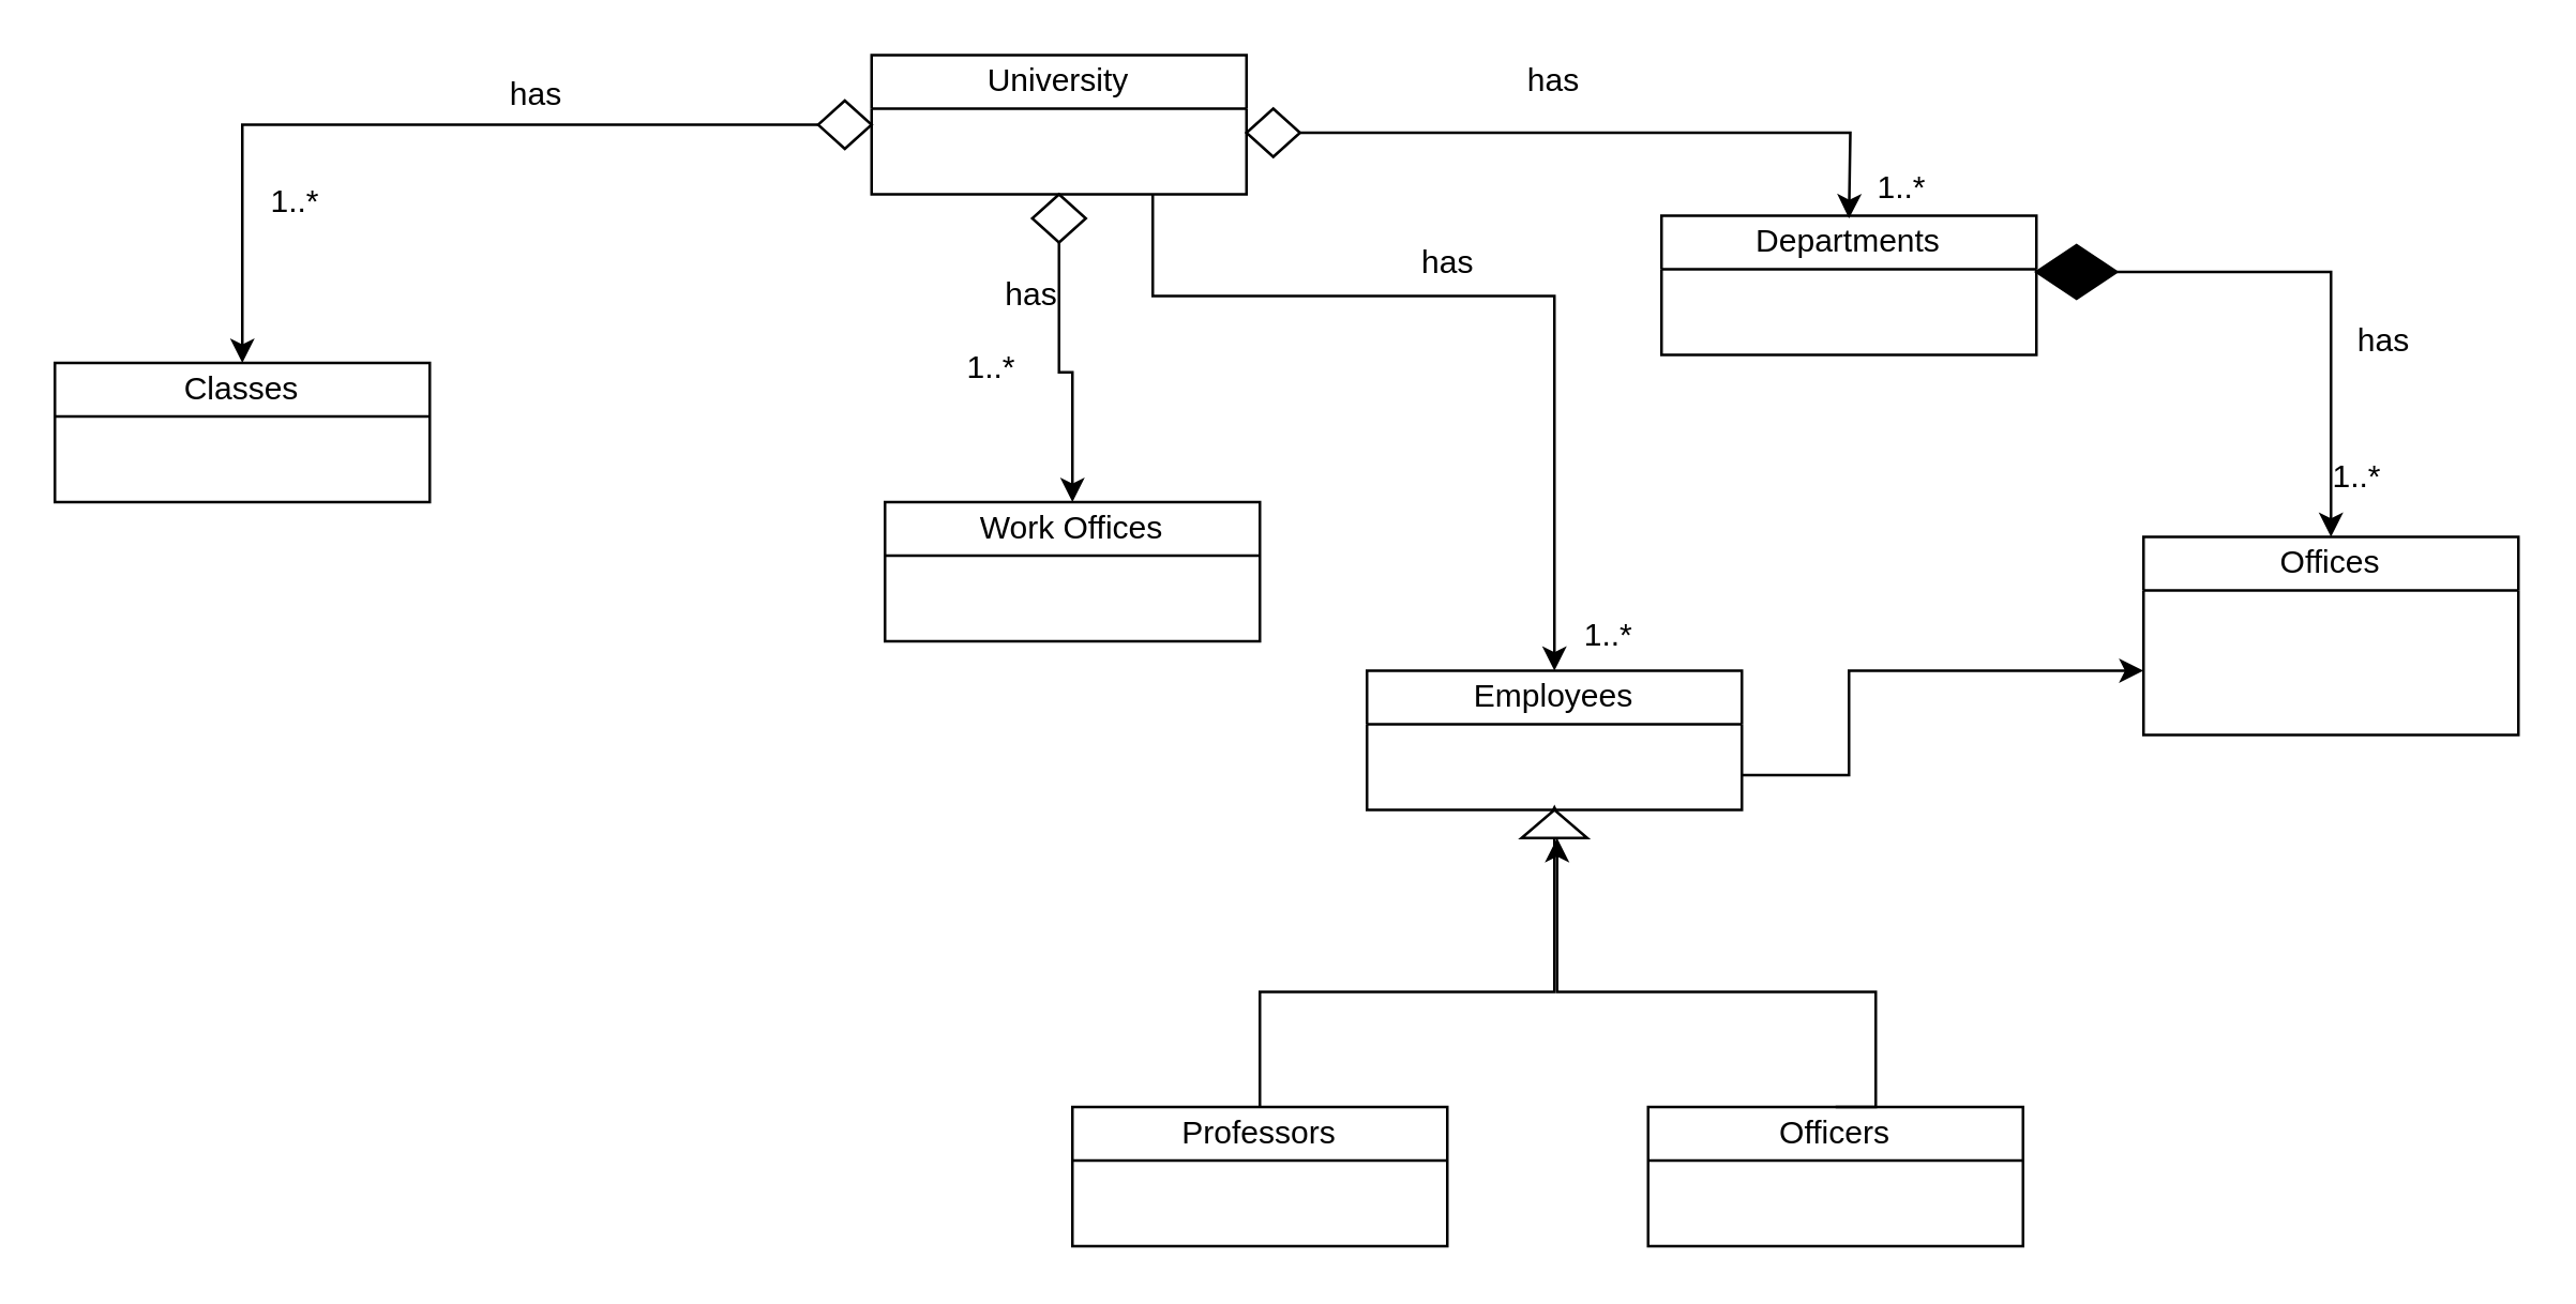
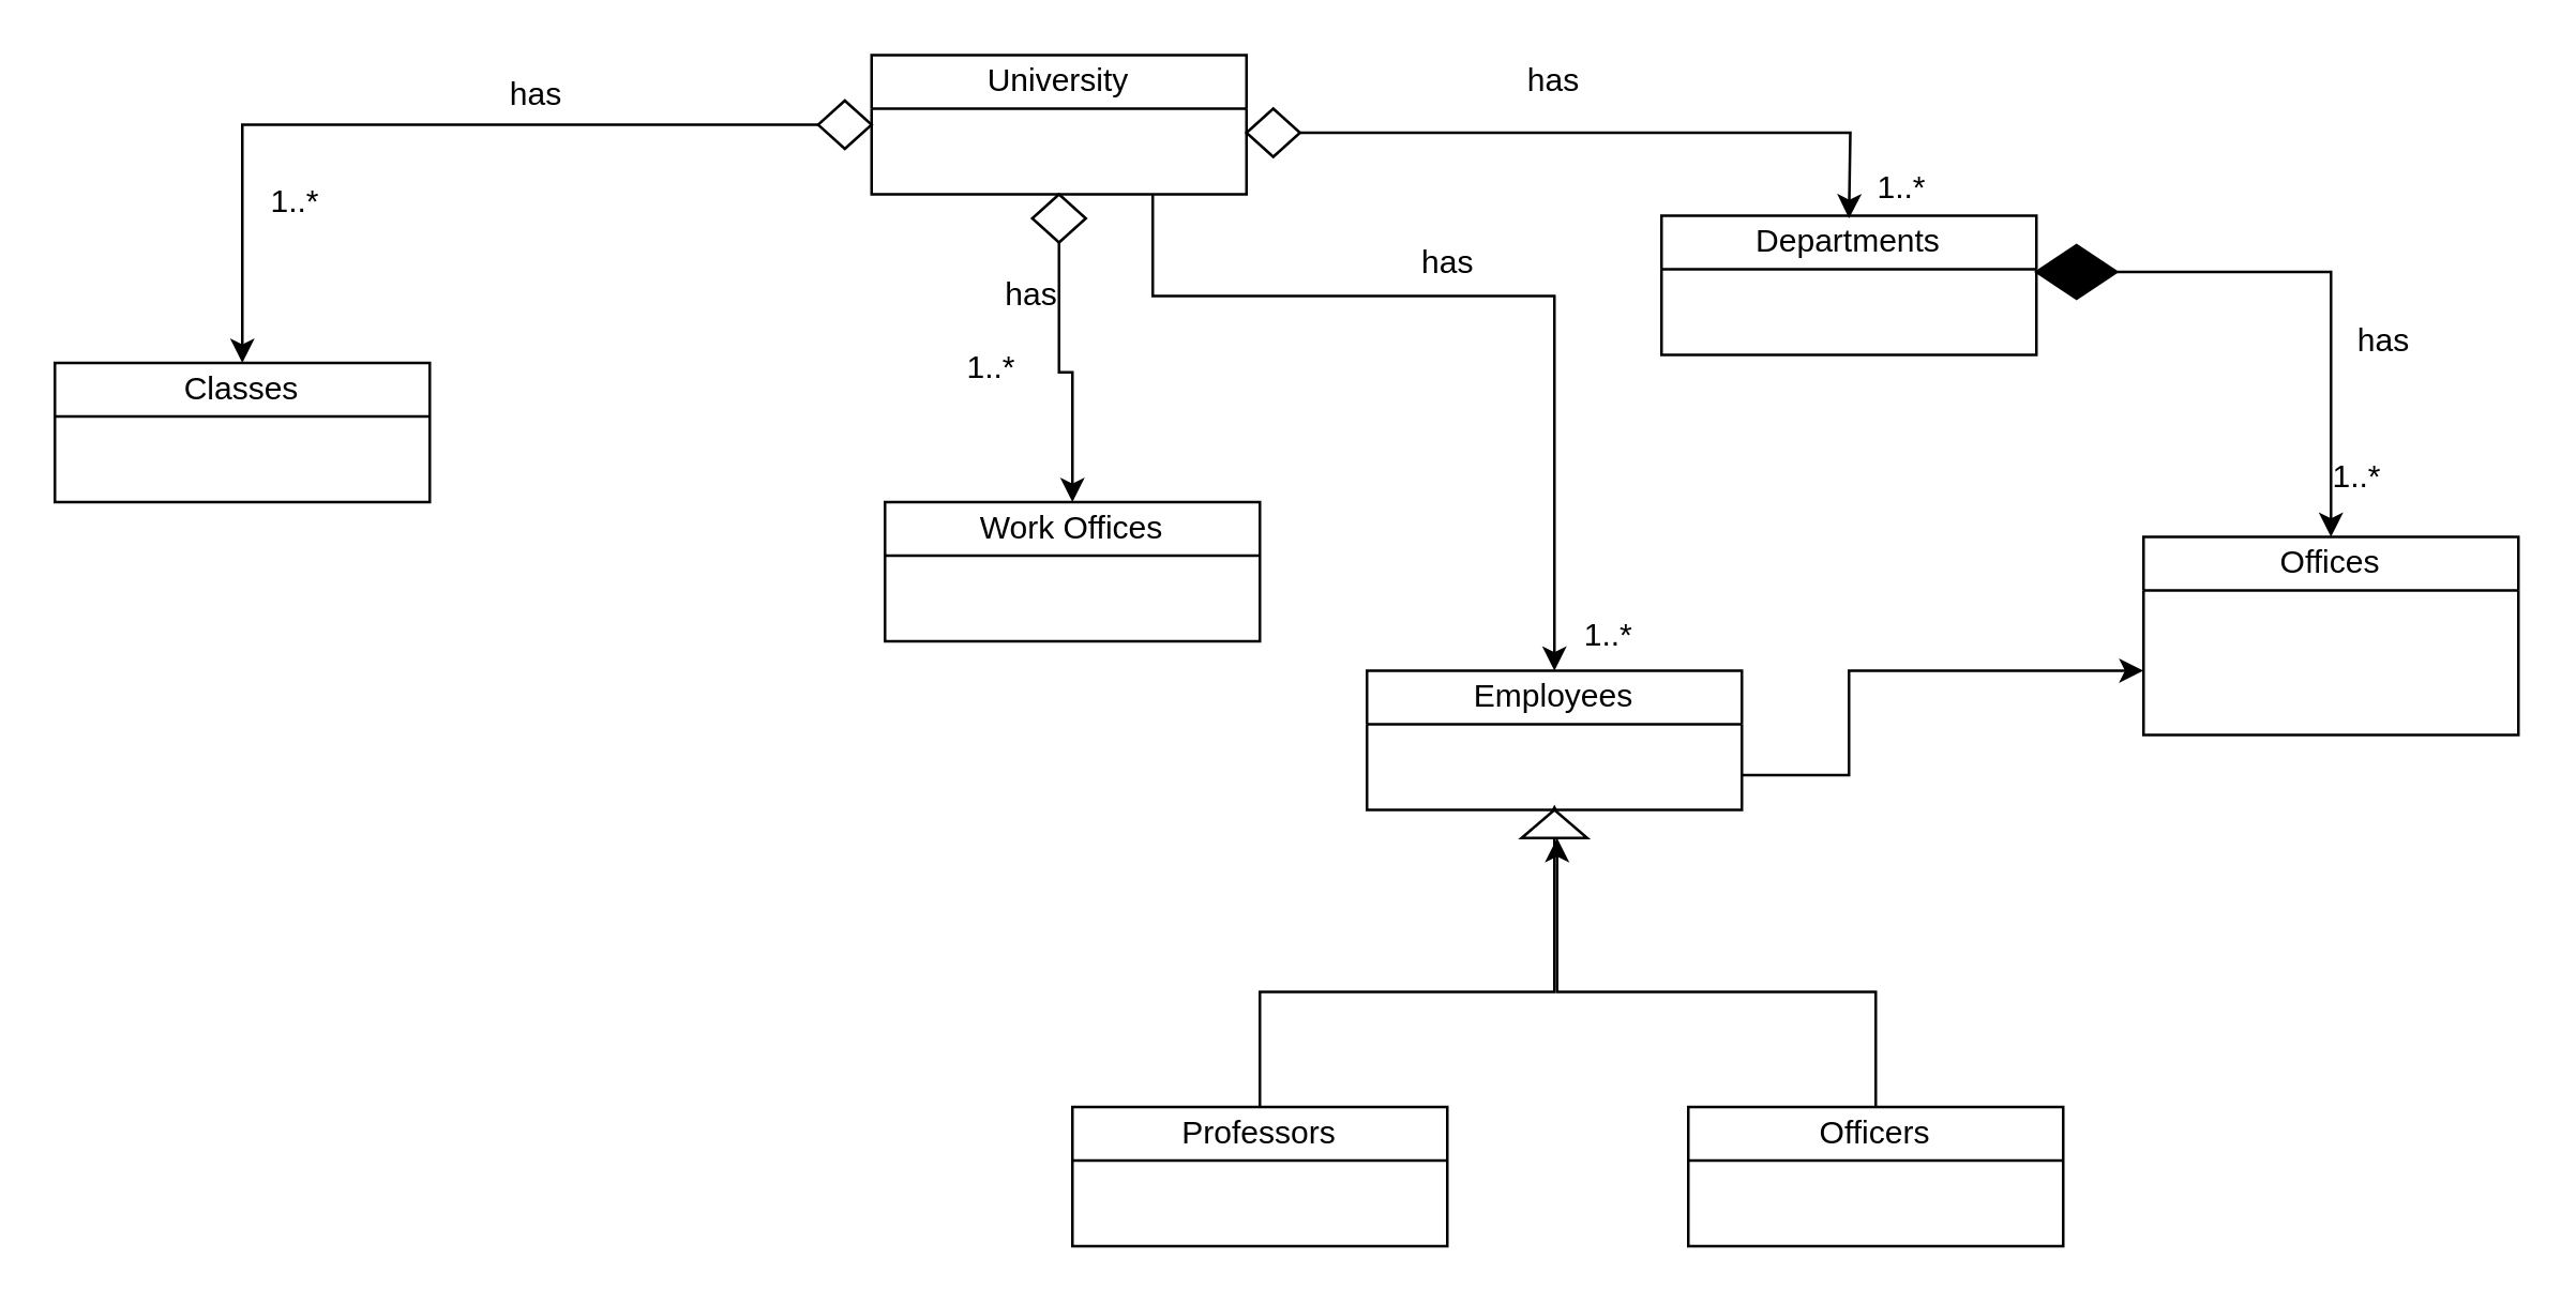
- <mxCell id="27" value="Officers" style="swimlane;fontStyle=0;childLayout=stackLayout;horizontal=1;startSize=20;fillColor=none;horizontalStack=0;resizeParent=1;resizeParentMax=0;resizeLast=0;collapsible=1;marginBottom=0;whiteSpace=wrap;html=1;" vertex="1" parent="1"><mxGeometry x="615" y="413" width="140" height="52" as="geometry" /></mxCell>
+ <mxCell id="27" value="Officers" style="swimlane;fontStyle=0;childLayout=stackLayout;horizontal=1;startSize=20;fillColor=none;horizontalStack=0;resizeParent=1;resizeParentMax=0;resizeLast=0;collapsible=1;marginBottom=0;whiteSpace=wrap;html=1;" vertex="1" parent="1"><mxGeometry x="630" y="413" width="140" height="52" as="geometry" /></mxCell>
